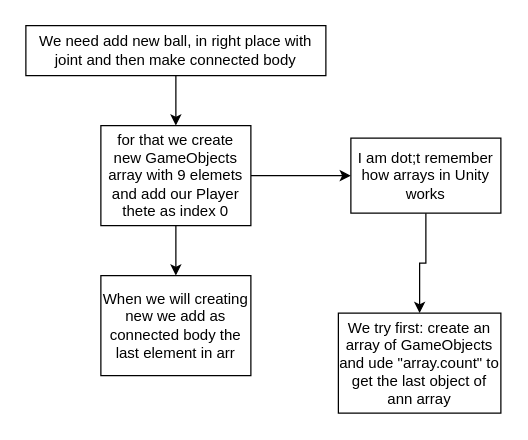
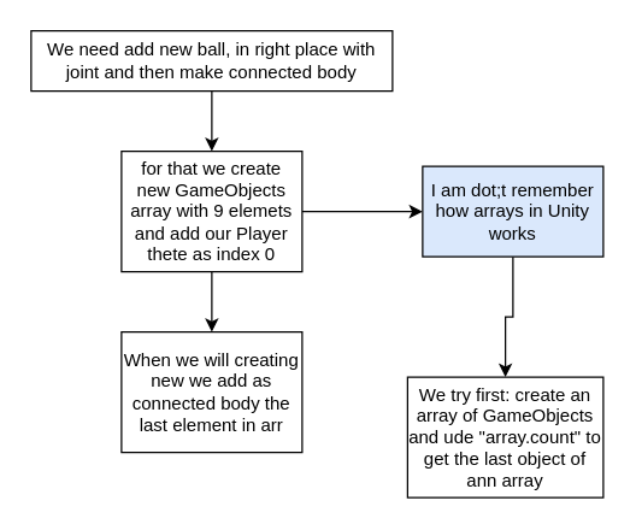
- <mxCell id="9" value="I am dot;t remember how arrays in Unity works" style="whiteSpace=wrap;html=1;rounded=0;" vertex="1" parent="1"><mxGeometry x="280" y="110" width="120" height="60" as="geometry" /></mxCell>
+ <mxCell id="9" value="I am dot;t remember how arrays in Unity works" style="whiteSpace=wrap;html=1;rounded=0;fillColor=#dae8fc;" vertex="1" parent="1"><mxGeometry x="280" y="110" width="120" height="60" as="geometry" /></mxCell>
